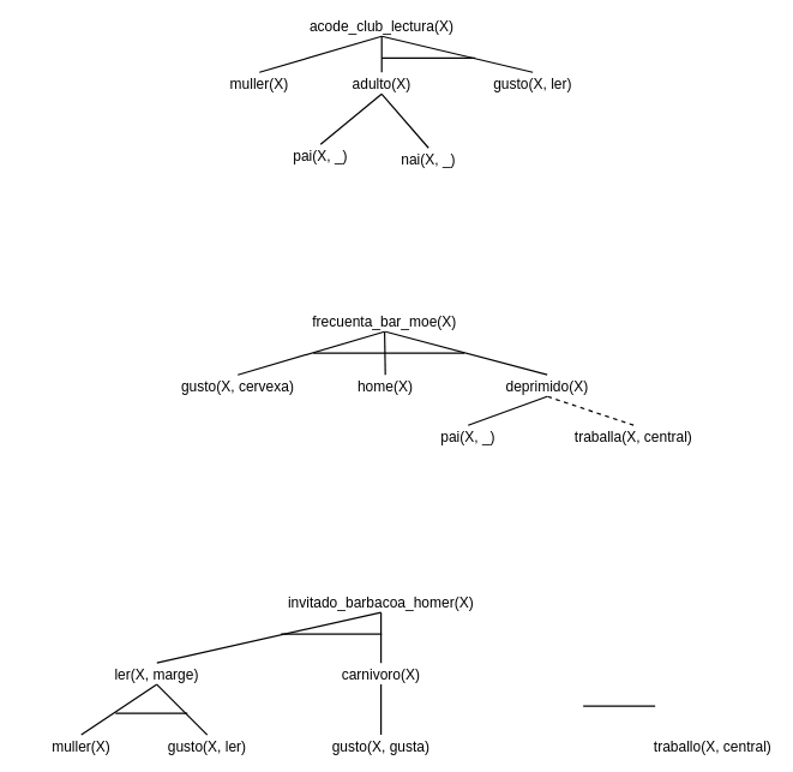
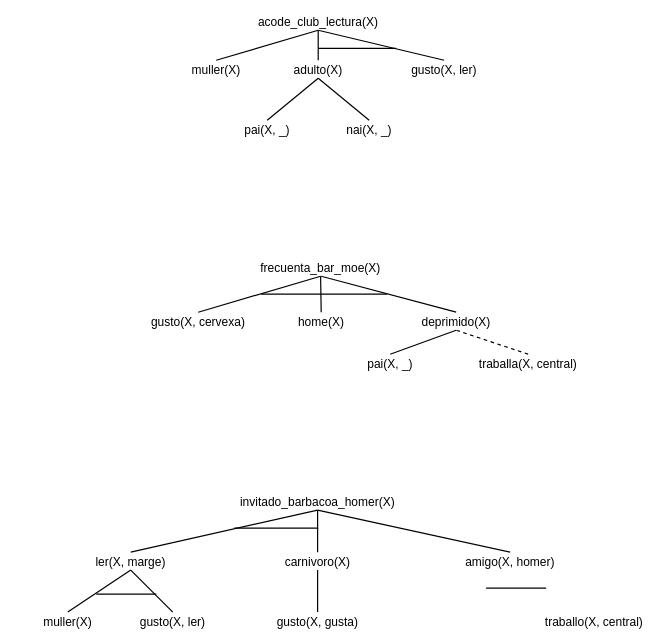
- <mxCell id="30" value="&lt;font style=&quot;font-size: 20px;&quot;&gt;nai(X, _)&lt;/font&gt;" style="text;html=1;align=center;verticalAlign=middle;whiteSpace=wrap;rounded=0;" vertex="1" parent="1"><mxGeometry x="530" y="205" width="130" height="30" as="geometry" /></mxCell>
+ <mxCell id="30" value="&lt;font style=&quot;font-size: 20px;&quot;&gt;nai(X, _)&lt;/font&gt;" style="text;html=1;align=center;verticalAlign=middle;whiteSpace=wrap;rounded=0;" vertex="1" parent="1"><mxGeometry x="550" y="200" width="130" height="30" as="geometry" /></mxCell>
+ <mxCell id="35" value="" style="endArrow=none;html=1;rounded=0;entryX=0.5;entryY=1;entryDx=0;entryDy=0;exitX=0.5;exitY=0;exitDx=0;exitDy=0;strokeWidth=2;" edge="1" parent="1" source="25" target="22"><mxGeometry width="50" height="50" relative="1" as="geometry"><mxPoint x="450" y="1090" as="sourcePoint" /><mxPoint x="500" y="1040" as="targetPoint" /></mxGeometry></mxCell>
+ <mxCell id="25" value="&lt;span style=&quot;text-align: left;&quot;&gt;&lt;font style=&quot;font-size: 20px;&quot;&gt;amigo(X, homer)&lt;/font&gt;&lt;/span&gt;" style="text;html=1;align=center;verticalAlign=middle;whiteSpace=wrap;rounded=0;flipH=1;" vertex="1" parent="1"><mxGeometry x="760" y="920" width="180" height="30" as="geometry" /></mxCell>
